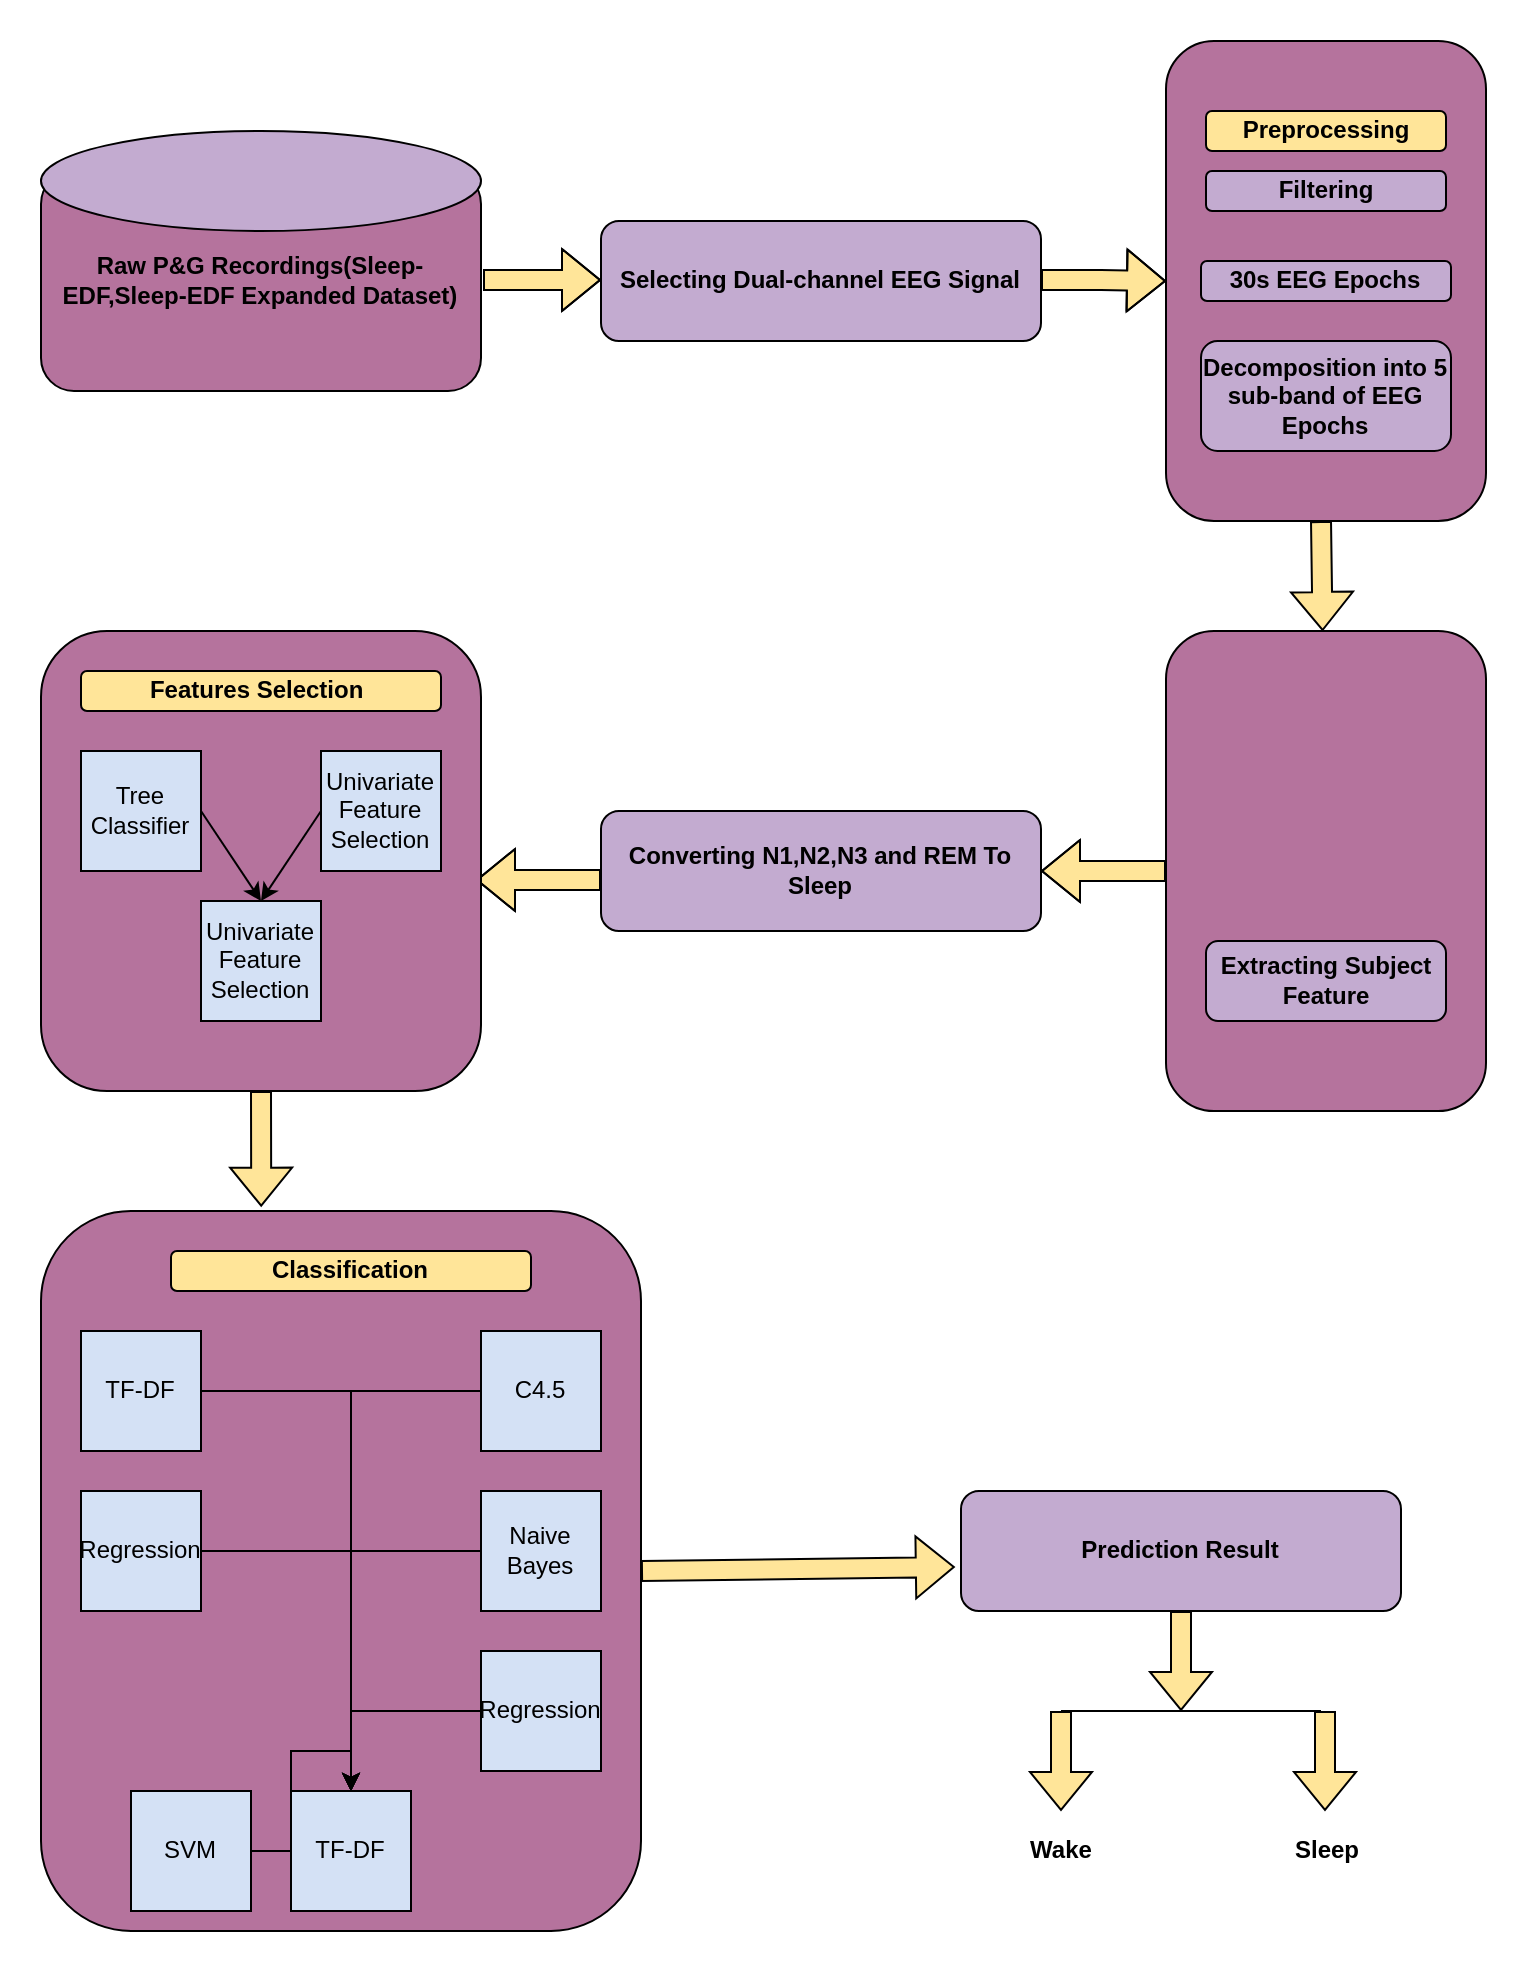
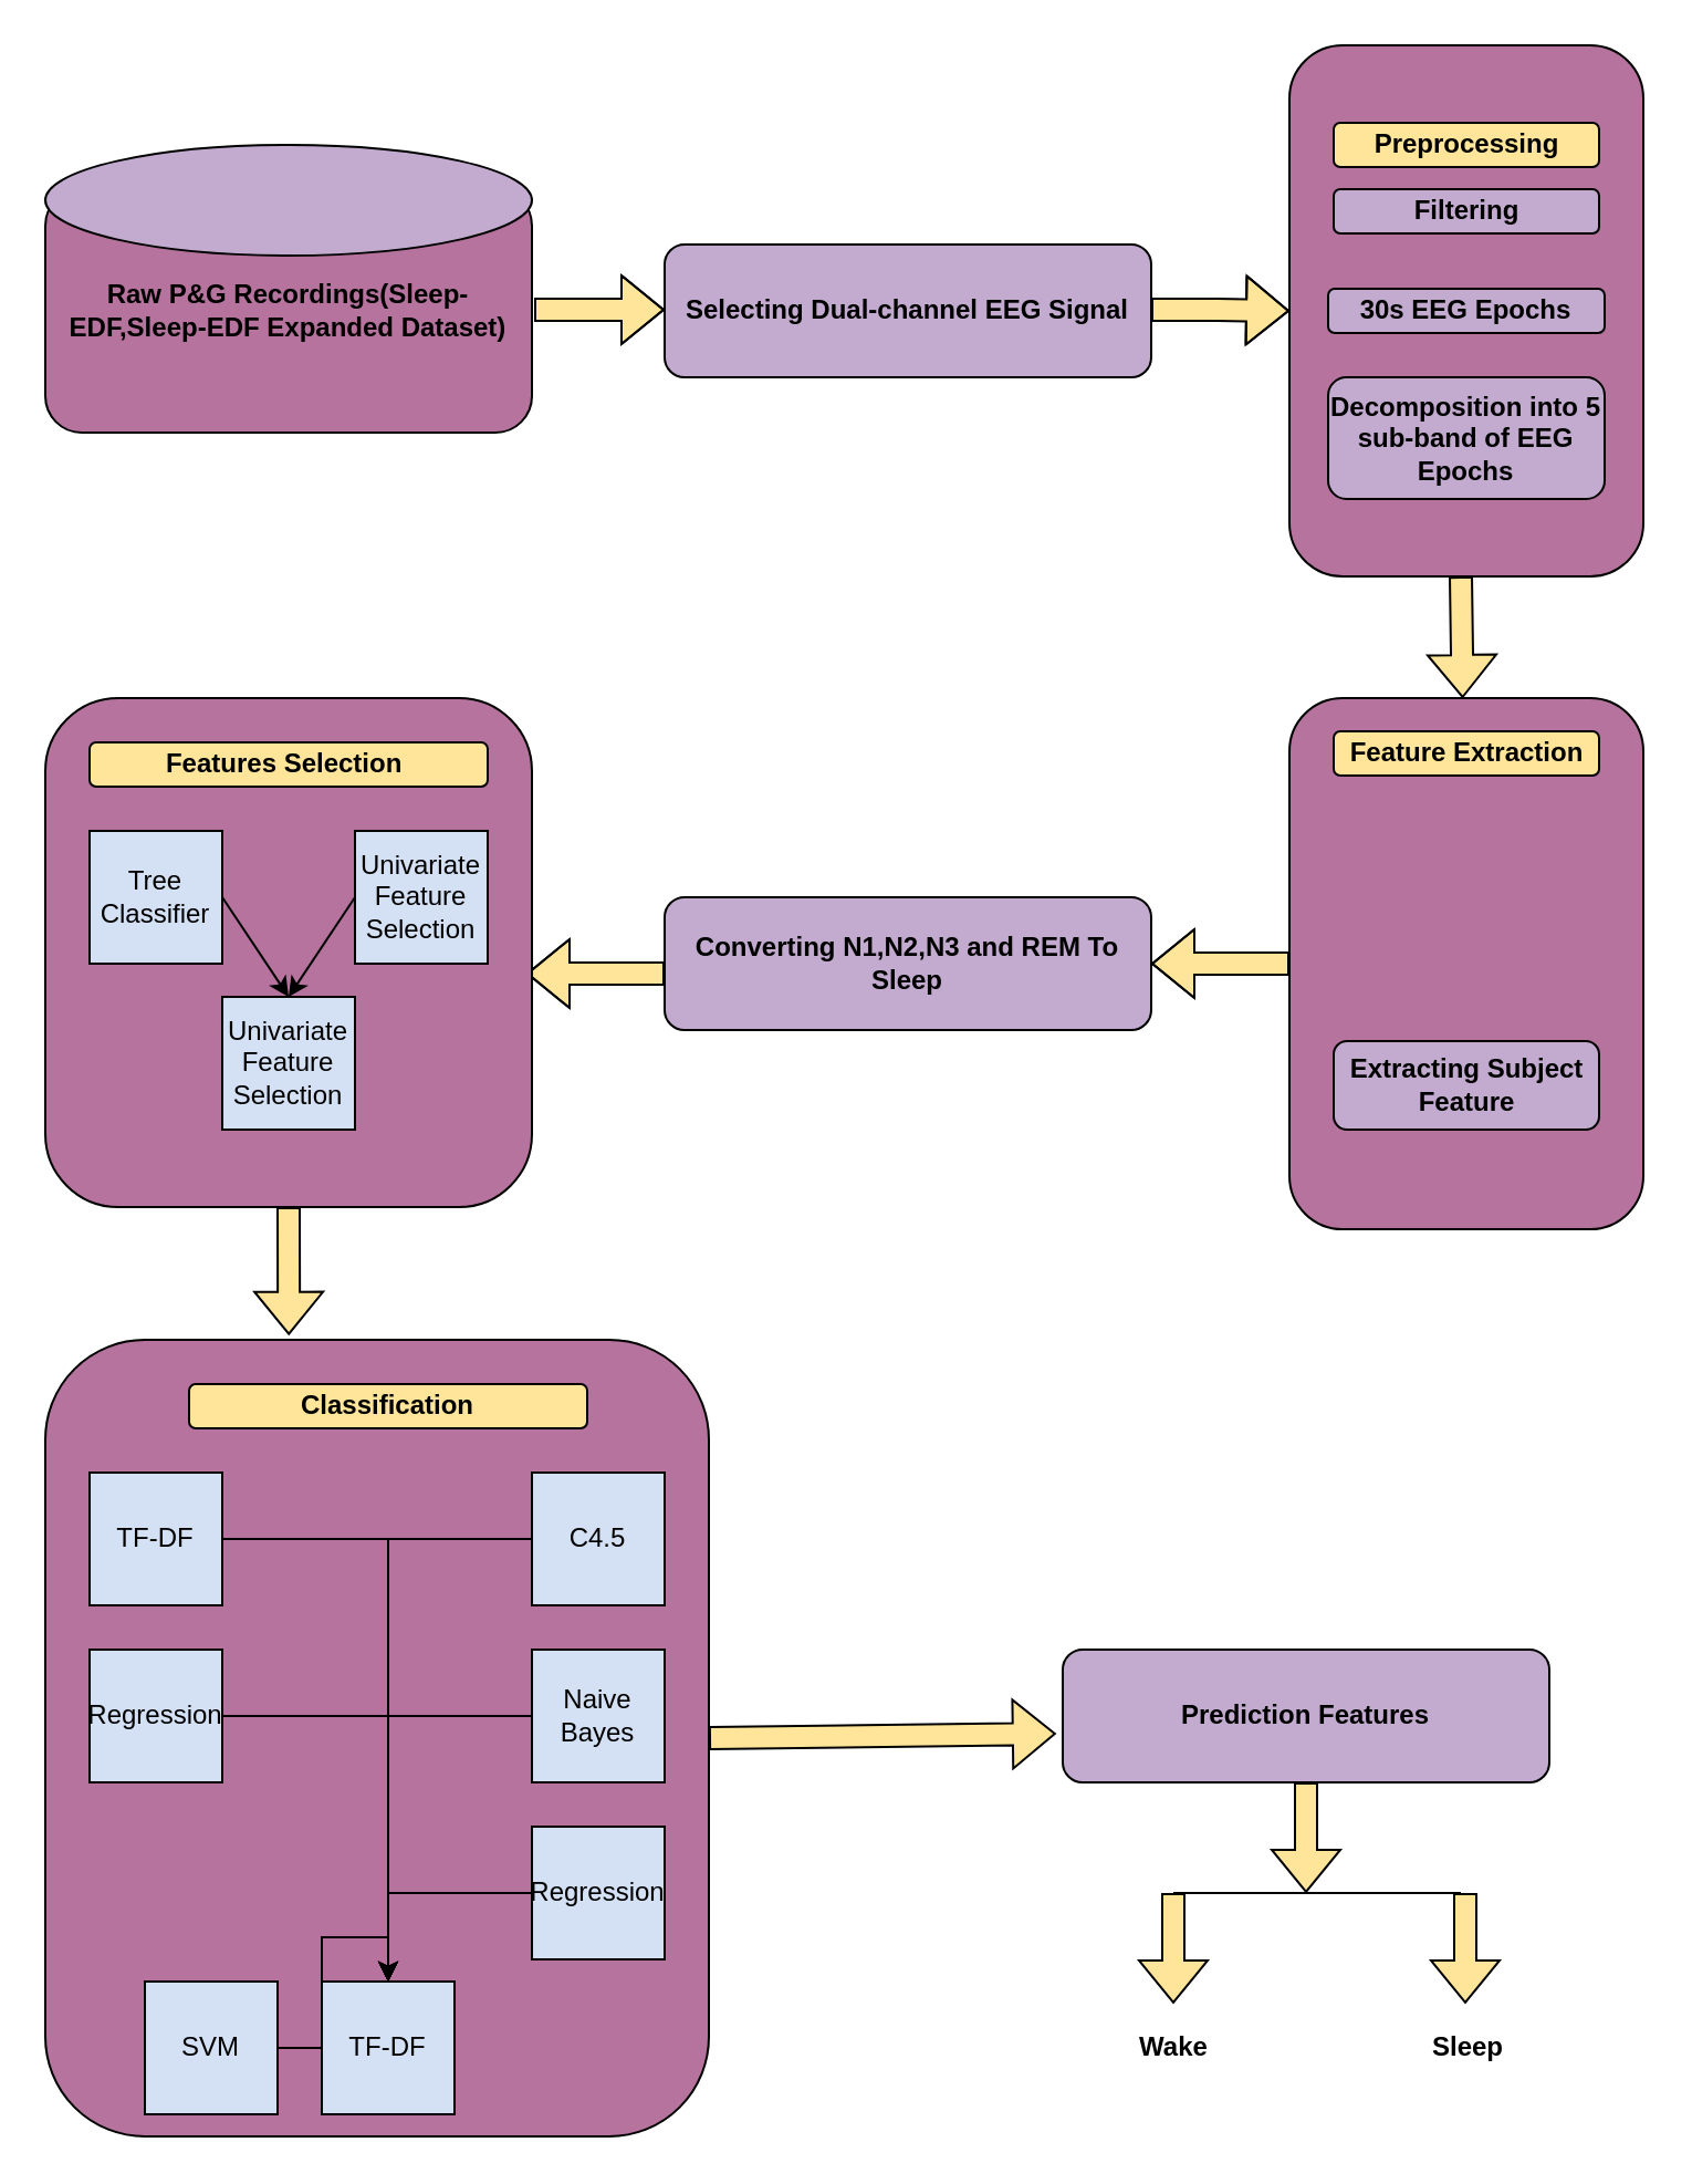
+ <mxCell id="8" value="&lt;b&gt;Feature Extraction&lt;/b&gt;" style="rounded=1;whiteSpace=wrap;html=1;fillColor=#FFE599;" vertex="1" parent="1"><mxGeometry x="602.5" y="330" width="120" height="20" as="geometry" /></mxCell>
- <mxCell id="41" value="&lt;b&gt;Prediction Result&lt;/b&gt;" style="rounded=1;whiteSpace=wrap;html=1;fillColor=#C3ABD0;" vertex="1" parent="1"><mxGeometry x="480" y="745" width="220" height="60" as="geometry" /></mxCell>
+ <mxCell id="41" value="&lt;b&gt;Prediction Features&lt;/b&gt;" style="rounded=1;whiteSpace=wrap;html=1;fillColor=#C3ABD0;" vertex="1" parent="1"><mxGeometry x="480" y="745" width="220" height="60" as="geometry" /></mxCell>
